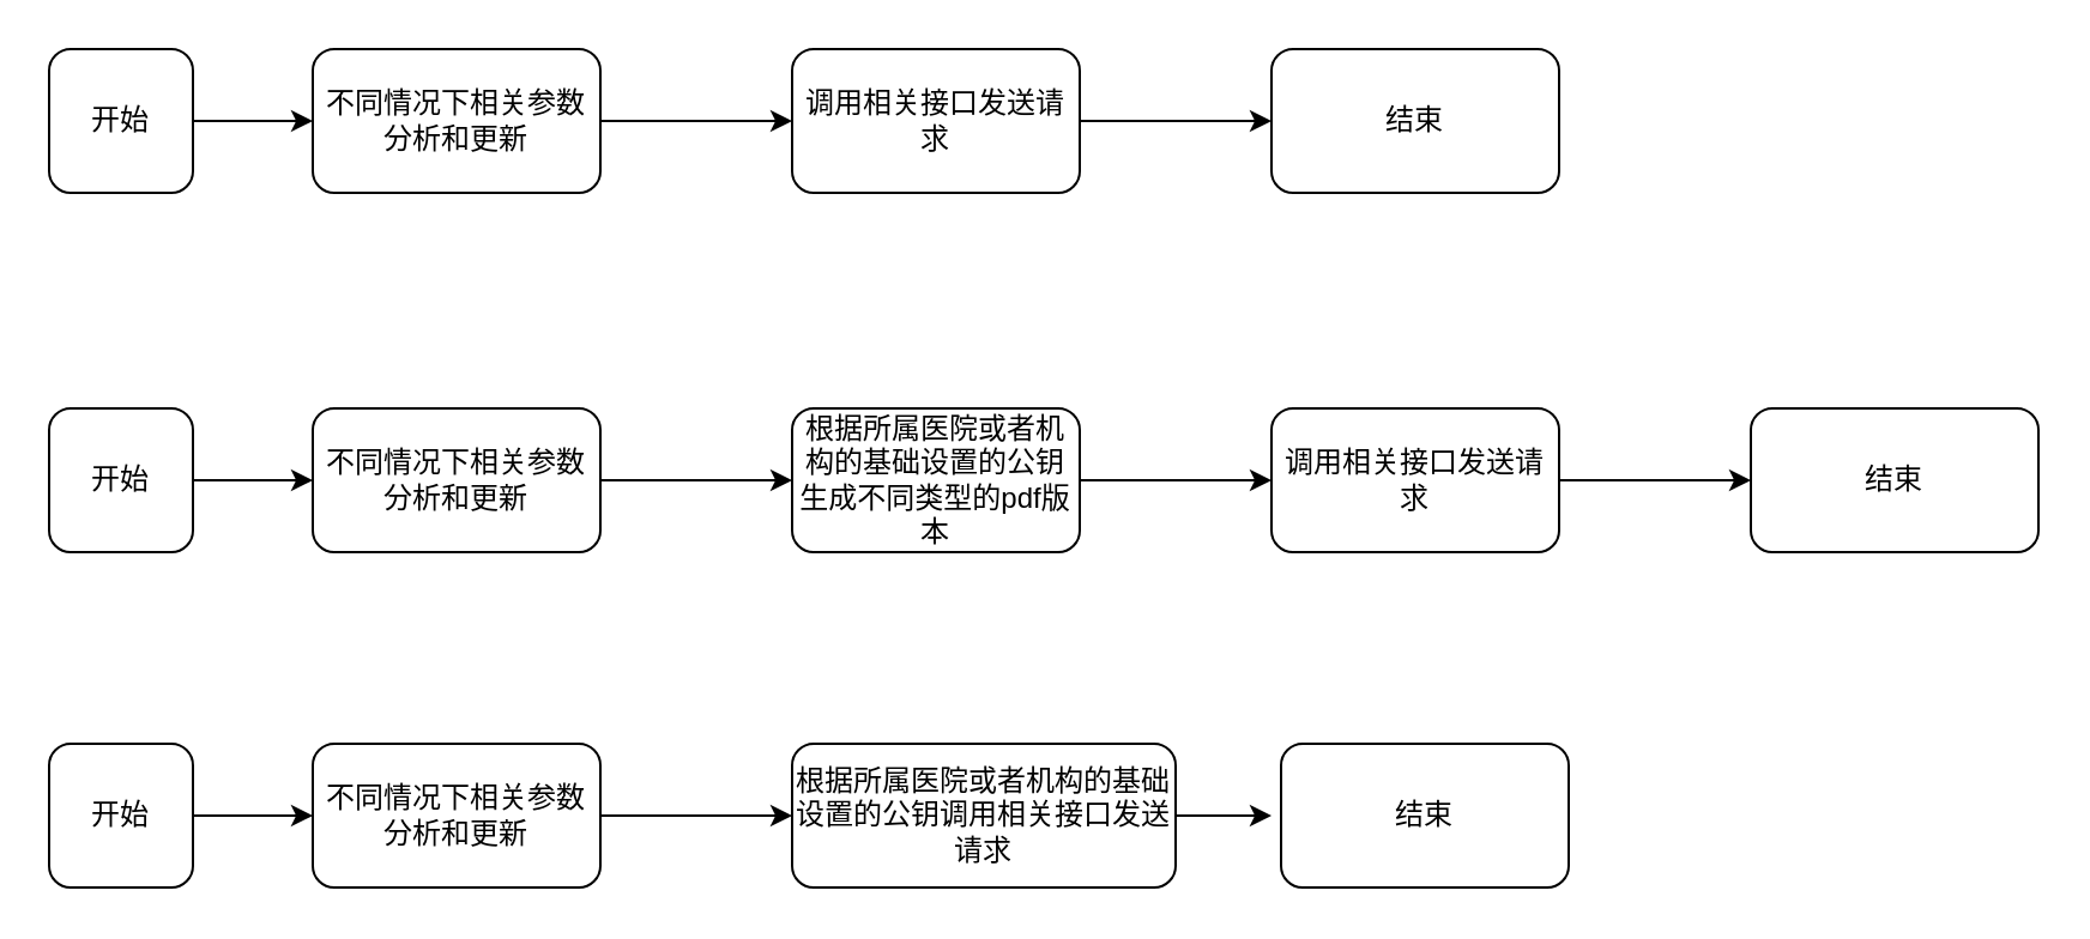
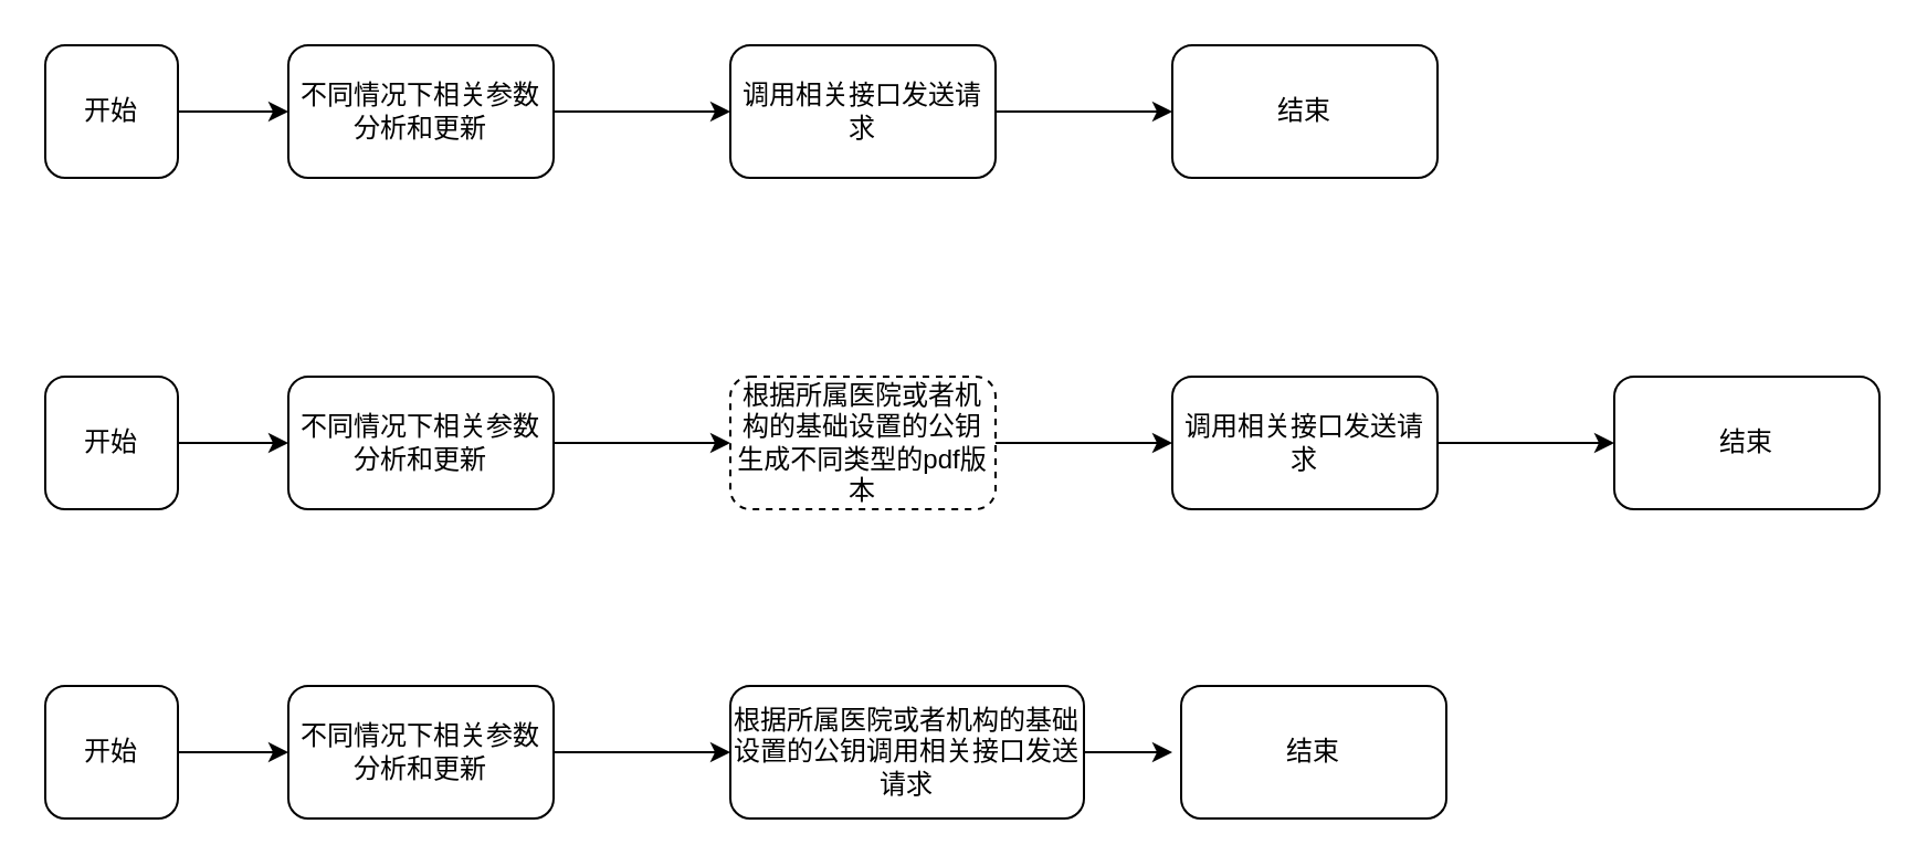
- <mxCell id="14" value="根据所属医院或者机构的基础设置的公钥生成不同类型的pdf版本" style="whiteSpace=wrap;html=1;rounded=1;" vertex="1" parent="1"><mxGeometry x="330" y="170" width="120" height="60" as="geometry" /></mxCell>
+ <mxCell id="14" value="根据所属医院或者机构的基础设置的公钥生成不同类型的pdf版本" style="whiteSpace=wrap;html=1;rounded=1;dashed=1;" vertex="1" parent="1"><mxGeometry x="330" y="170" width="120" height="60" as="geometry" /></mxCell>
